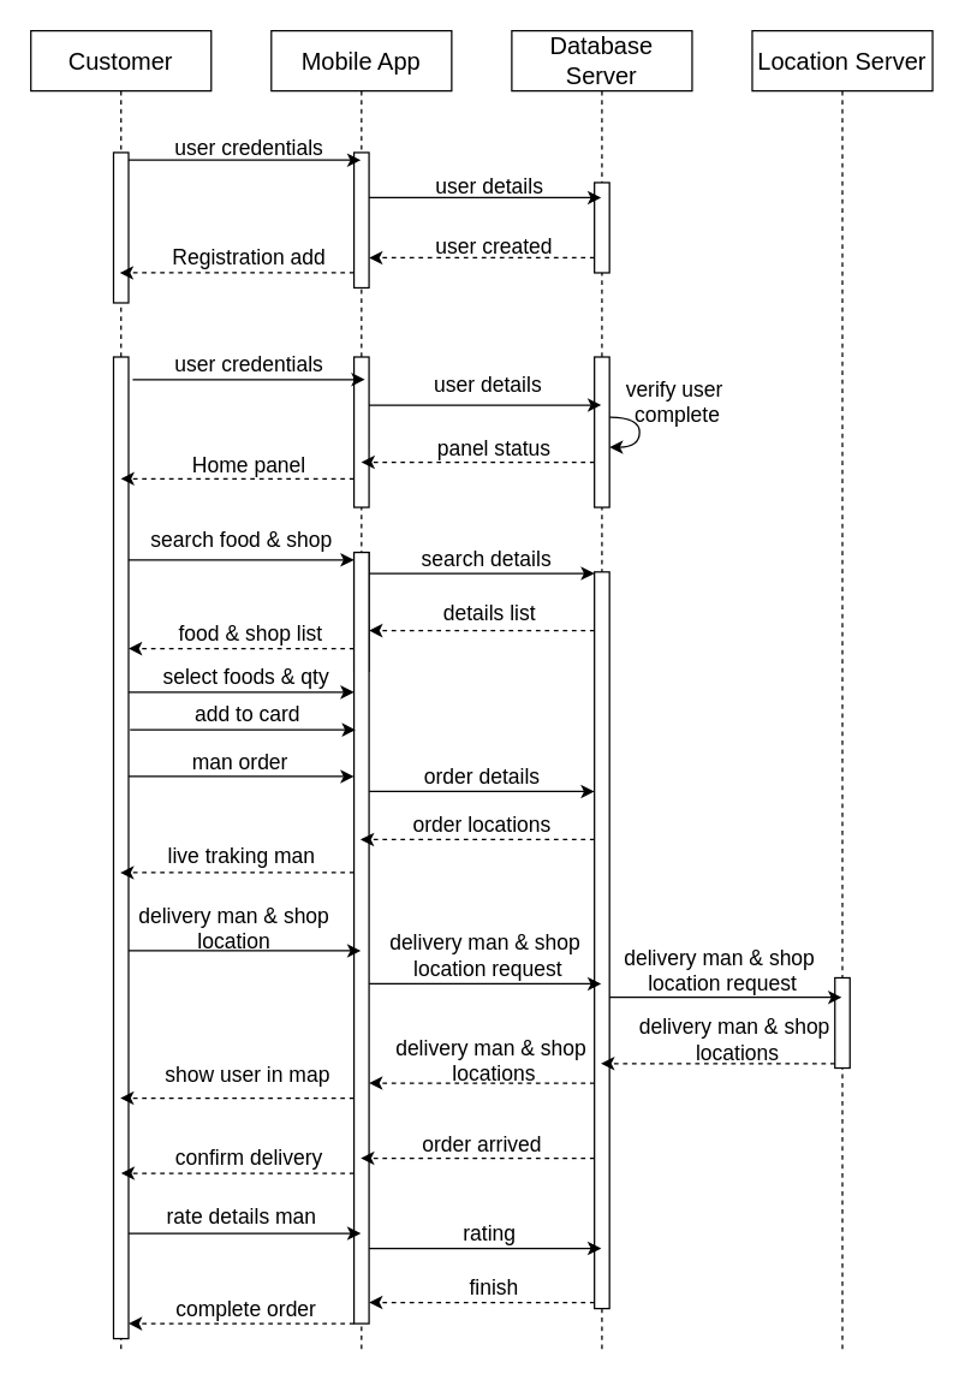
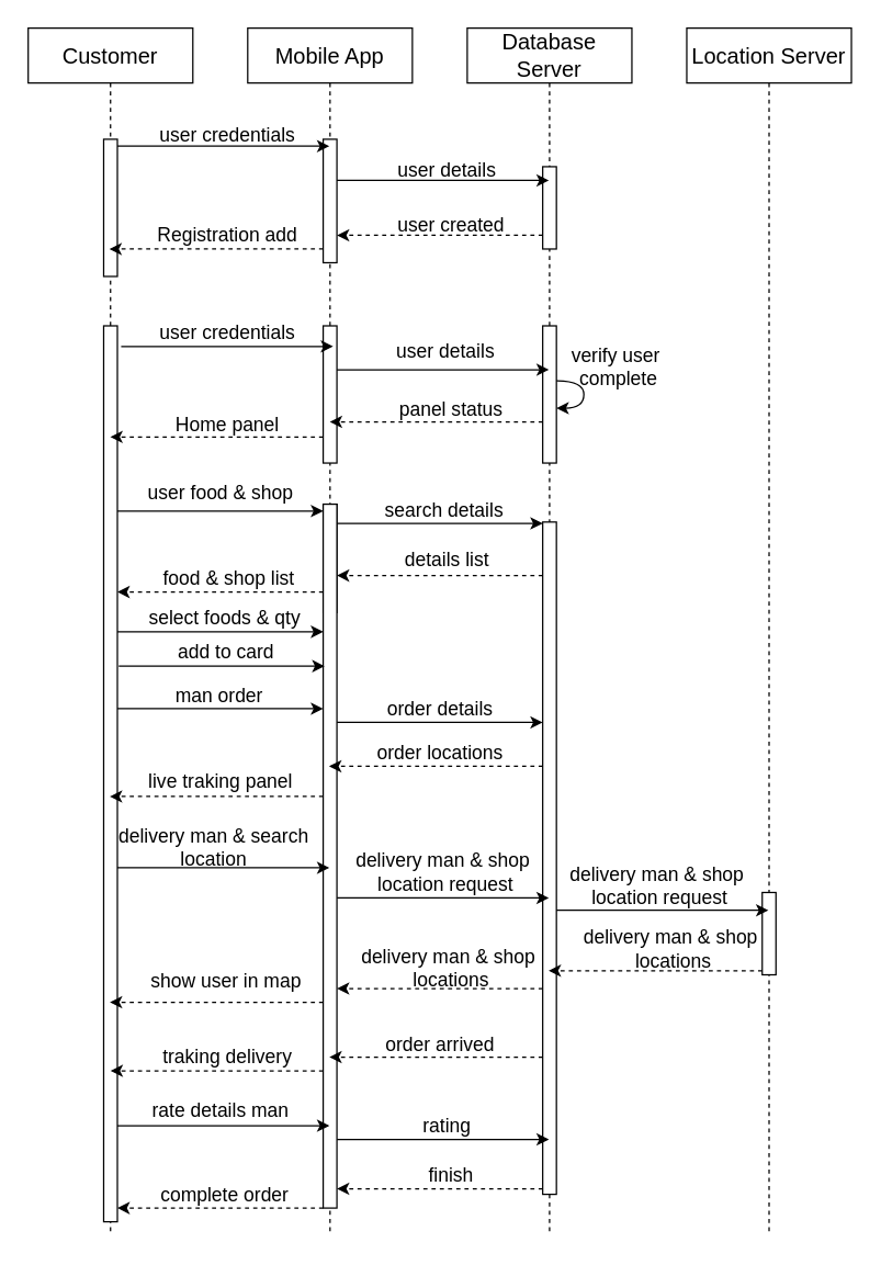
- <mxCell id="53" value="search food &amp;amp; shop" style="text;html=1;align=center;verticalAlign=middle;resizable=0;points=[];autosize=1;strokeColor=none;fillColor=none;fontSize=14;" parent="1" vertex="1"><mxGeometry x="90" y="344" width="140" height="30" as="geometry" /></mxCell>
+ <mxCell id="53" value="user food &amp;amp; shop" style="text;html=1;align=center;verticalAlign=middle;resizable=0;points=[];autosize=1;strokeColor=none;fillColor=none;fontSize=14;" parent="1" vertex="1"><mxGeometry x="90" y="344" width="140" height="30" as="geometry" /></mxCell>
- <mxCell id="60" value="live traking man" style="text;html=1;align=center;verticalAlign=middle;resizable=0;points=[];autosize=1;strokeColor=none;fillColor=none;fontSize=14;" parent="1" vertex="1"><mxGeometry x="95" y="553.5" width="130" height="30" as="geometry" /></mxCell>
+ <mxCell id="60" value="live traking panel" style="text;html=1;align=center;verticalAlign=middle;resizable=0;points=[];autosize=1;strokeColor=none;fillColor=none;fontSize=14;" parent="1" vertex="1"><mxGeometry x="95" y="553.5" width="130" height="30" as="geometry" /></mxCell>
- <mxCell id="63" value="delivery man &amp;amp; shop&lt;br&gt;location" style="text;html=1;align=center;verticalAlign=middle;resizable=0;points=[];autosize=1;strokeColor=none;fillColor=none;fontSize=14;" parent="1" vertex="1"><mxGeometry x="80" y="592" width="150" height="50" as="geometry" /></mxCell>
+ <mxCell id="63" value="delivery man &amp;amp; search&lt;br&gt;location" style="text;html=1;align=center;verticalAlign=middle;resizable=0;points=[];autosize=1;strokeColor=none;fillColor=none;fontSize=14;" parent="1" vertex="1"><mxGeometry x="80" y="592" width="150" height="50" as="geometry" /></mxCell>
- <mxCell id="71" value="confirm delivery" style="text;html=1;align=center;verticalAlign=middle;resizable=0;points=[];autosize=1;strokeColor=none;fillColor=none;fontSize=14;" parent="1" vertex="1"><mxGeometry x="105" y="755" width="120" height="30" as="geometry" /></mxCell>
+ <mxCell id="71" value="traking delivery" style="text;html=1;align=center;verticalAlign=middle;resizable=0;points=[];autosize=1;strokeColor=none;fillColor=none;fontSize=14;" parent="1" vertex="1"><mxGeometry x="105" y="755" width="120" height="30" as="geometry" /></mxCell>
